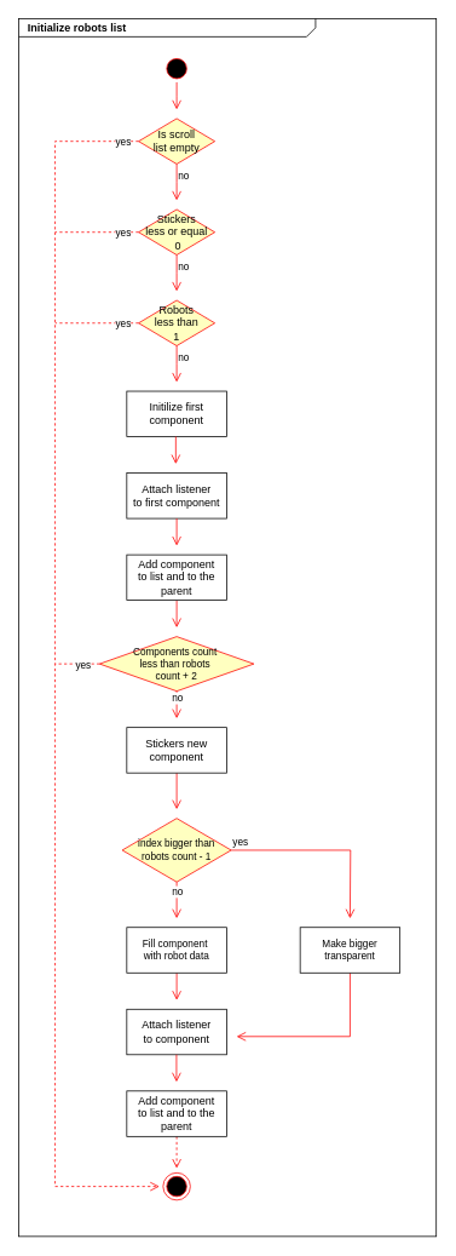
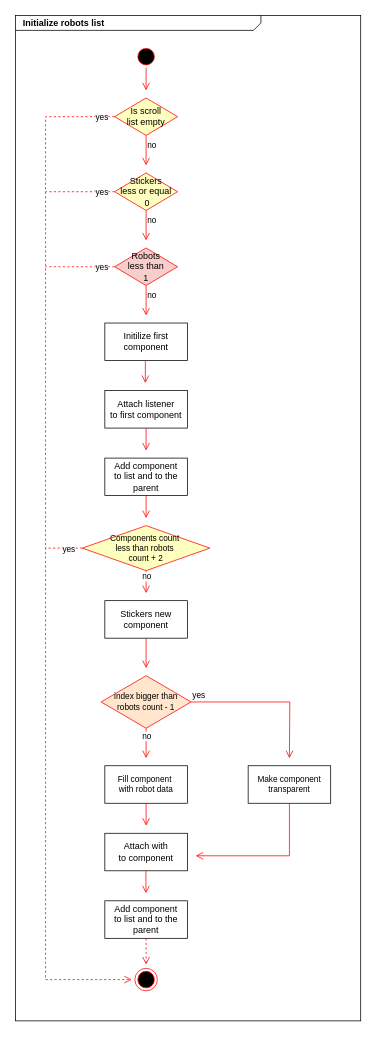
- <mxCell id="17" value="Robots&lt;br&gt;less than&lt;br&gt;1" style="rhombus;whiteSpace=wrap;html=1;fontColor=#000000;fillColor=#ffffc0;strokeColor=#ff0000;" parent="1" vertex="1"><mxGeometry x="152" y="330" width="84" height="50" as="geometry" /></mxCell>
+ <mxCell id="17" value="Robots&lt;br&gt;less than&lt;br&gt;1" style="rhombus;whiteSpace=wrap;html=1;fontColor=#000000;fillColor=#f8cecc;strokeColor=#ff0000;" parent="1" vertex="1"><mxGeometry x="152" y="330" width="84" height="50" as="geometry" /></mxCell>
- <mxCell id="36" value="index bigger than robots count - 1" style="rhombus;whiteSpace=wrap;html=1;fontColor=#000000;fillColor=#ffffc0;strokeColor=#ff0000;fontFamily=Helvetica;fontSize=11;" parent="1" vertex="1"><mxGeometry x="134" y="900" width="120" height="70" as="geometry" /></mxCell>
+ <mxCell id="36" value="index bigger than robots count - 1" style="rhombus;whiteSpace=wrap;html=1;fontColor=#000000;fillColor=#ffe6cc;strokeColor=#ff0000;fontFamily=Helvetica;fontSize=11;" parent="1" vertex="1"><mxGeometry x="134" y="900" width="120" height="70" as="geometry" /></mxCell>
- <mxCell id="39" value="Make bigger&lt;br&gt;transparent" style="html=1;whiteSpace=wrap;fontFamily=Helvetica;fontSize=11;fontColor=default;" parent="1" vertex="1"><mxGeometry x="330" y="1020" width="110" height="50" as="geometry" /></mxCell>
+ <mxCell id="39" value="Make component&lt;br&gt;transparent" style="html=1;whiteSpace=wrap;fontFamily=Helvetica;fontSize=11;fontColor=default;" parent="1" vertex="1"><mxGeometry x="330" y="1020" width="110" height="50" as="geometry" /></mxCell>
- <mxCell id="25" value="Attach listener&lt;br&gt;to component" style="html=1;whiteSpace=wrap;" parent="1" vertex="1"><mxGeometry x="139" y="1110" width="110" height="50" as="geometry" /></mxCell>
+ <mxCell id="25" value="Attach with&lt;br&gt;to component" style="html=1;whiteSpace=wrap;" parent="1" vertex="1"><mxGeometry x="139" y="1110" width="110" height="50" as="geometry" /></mxCell>
